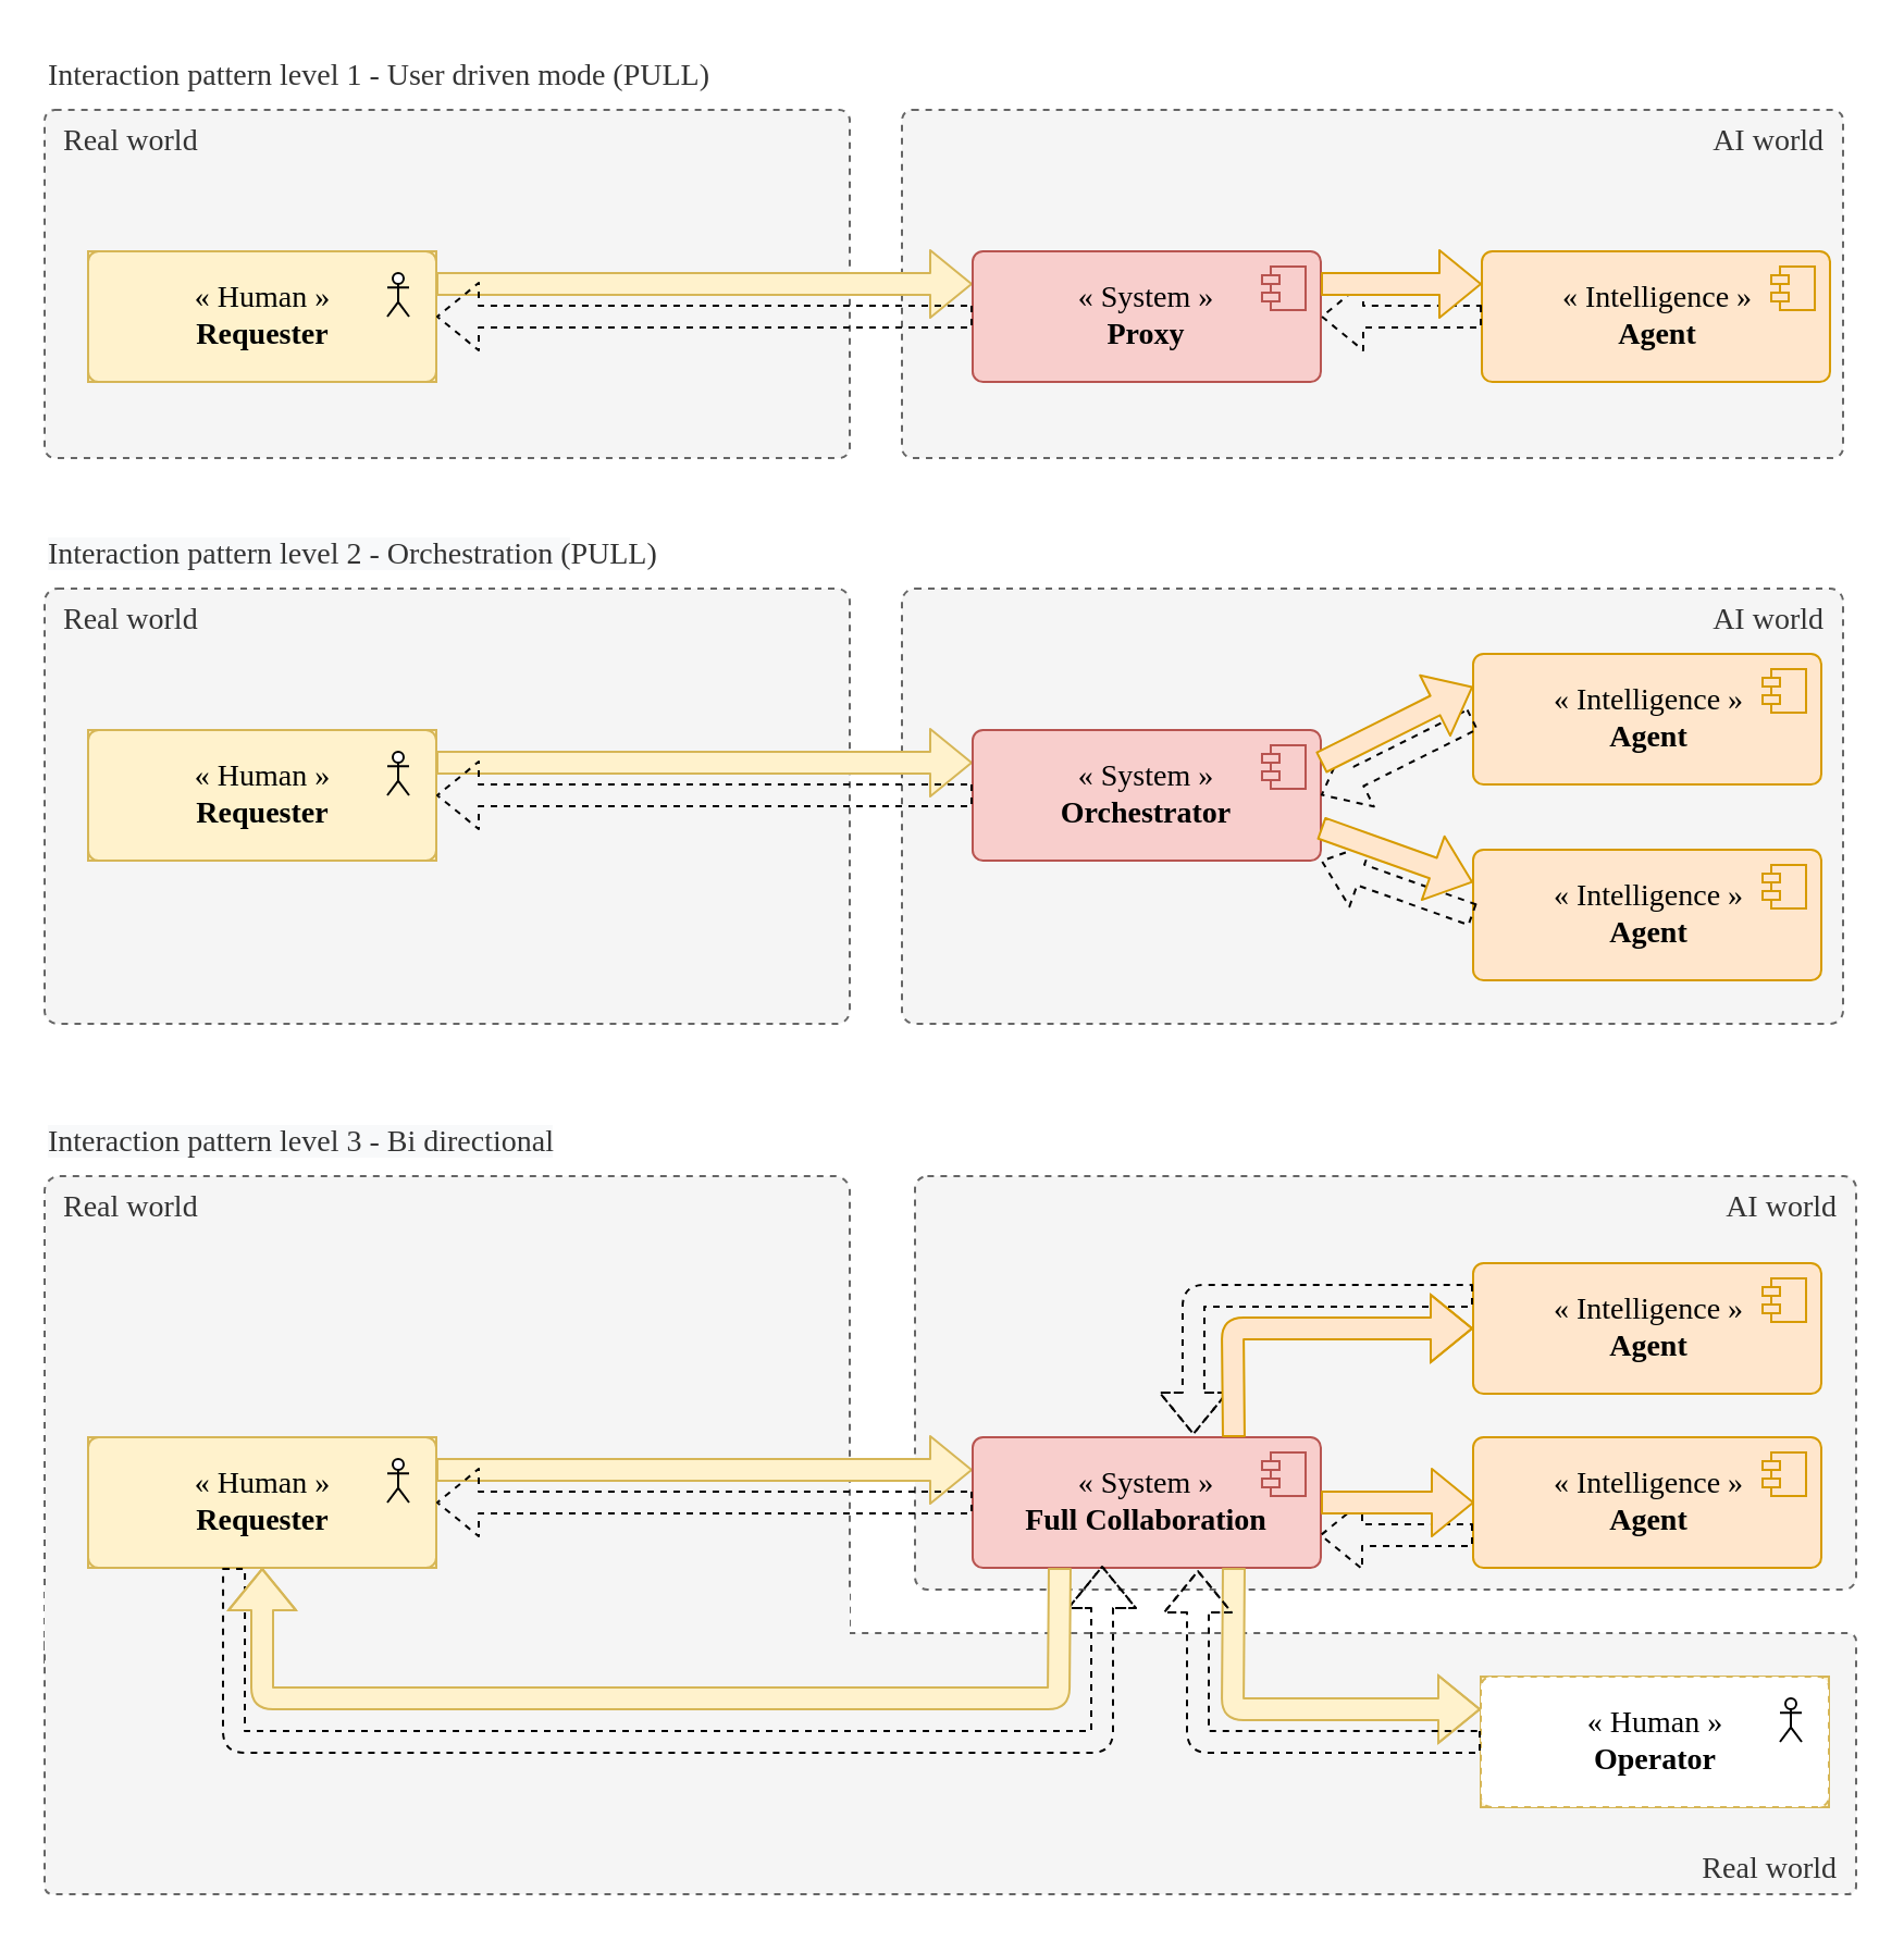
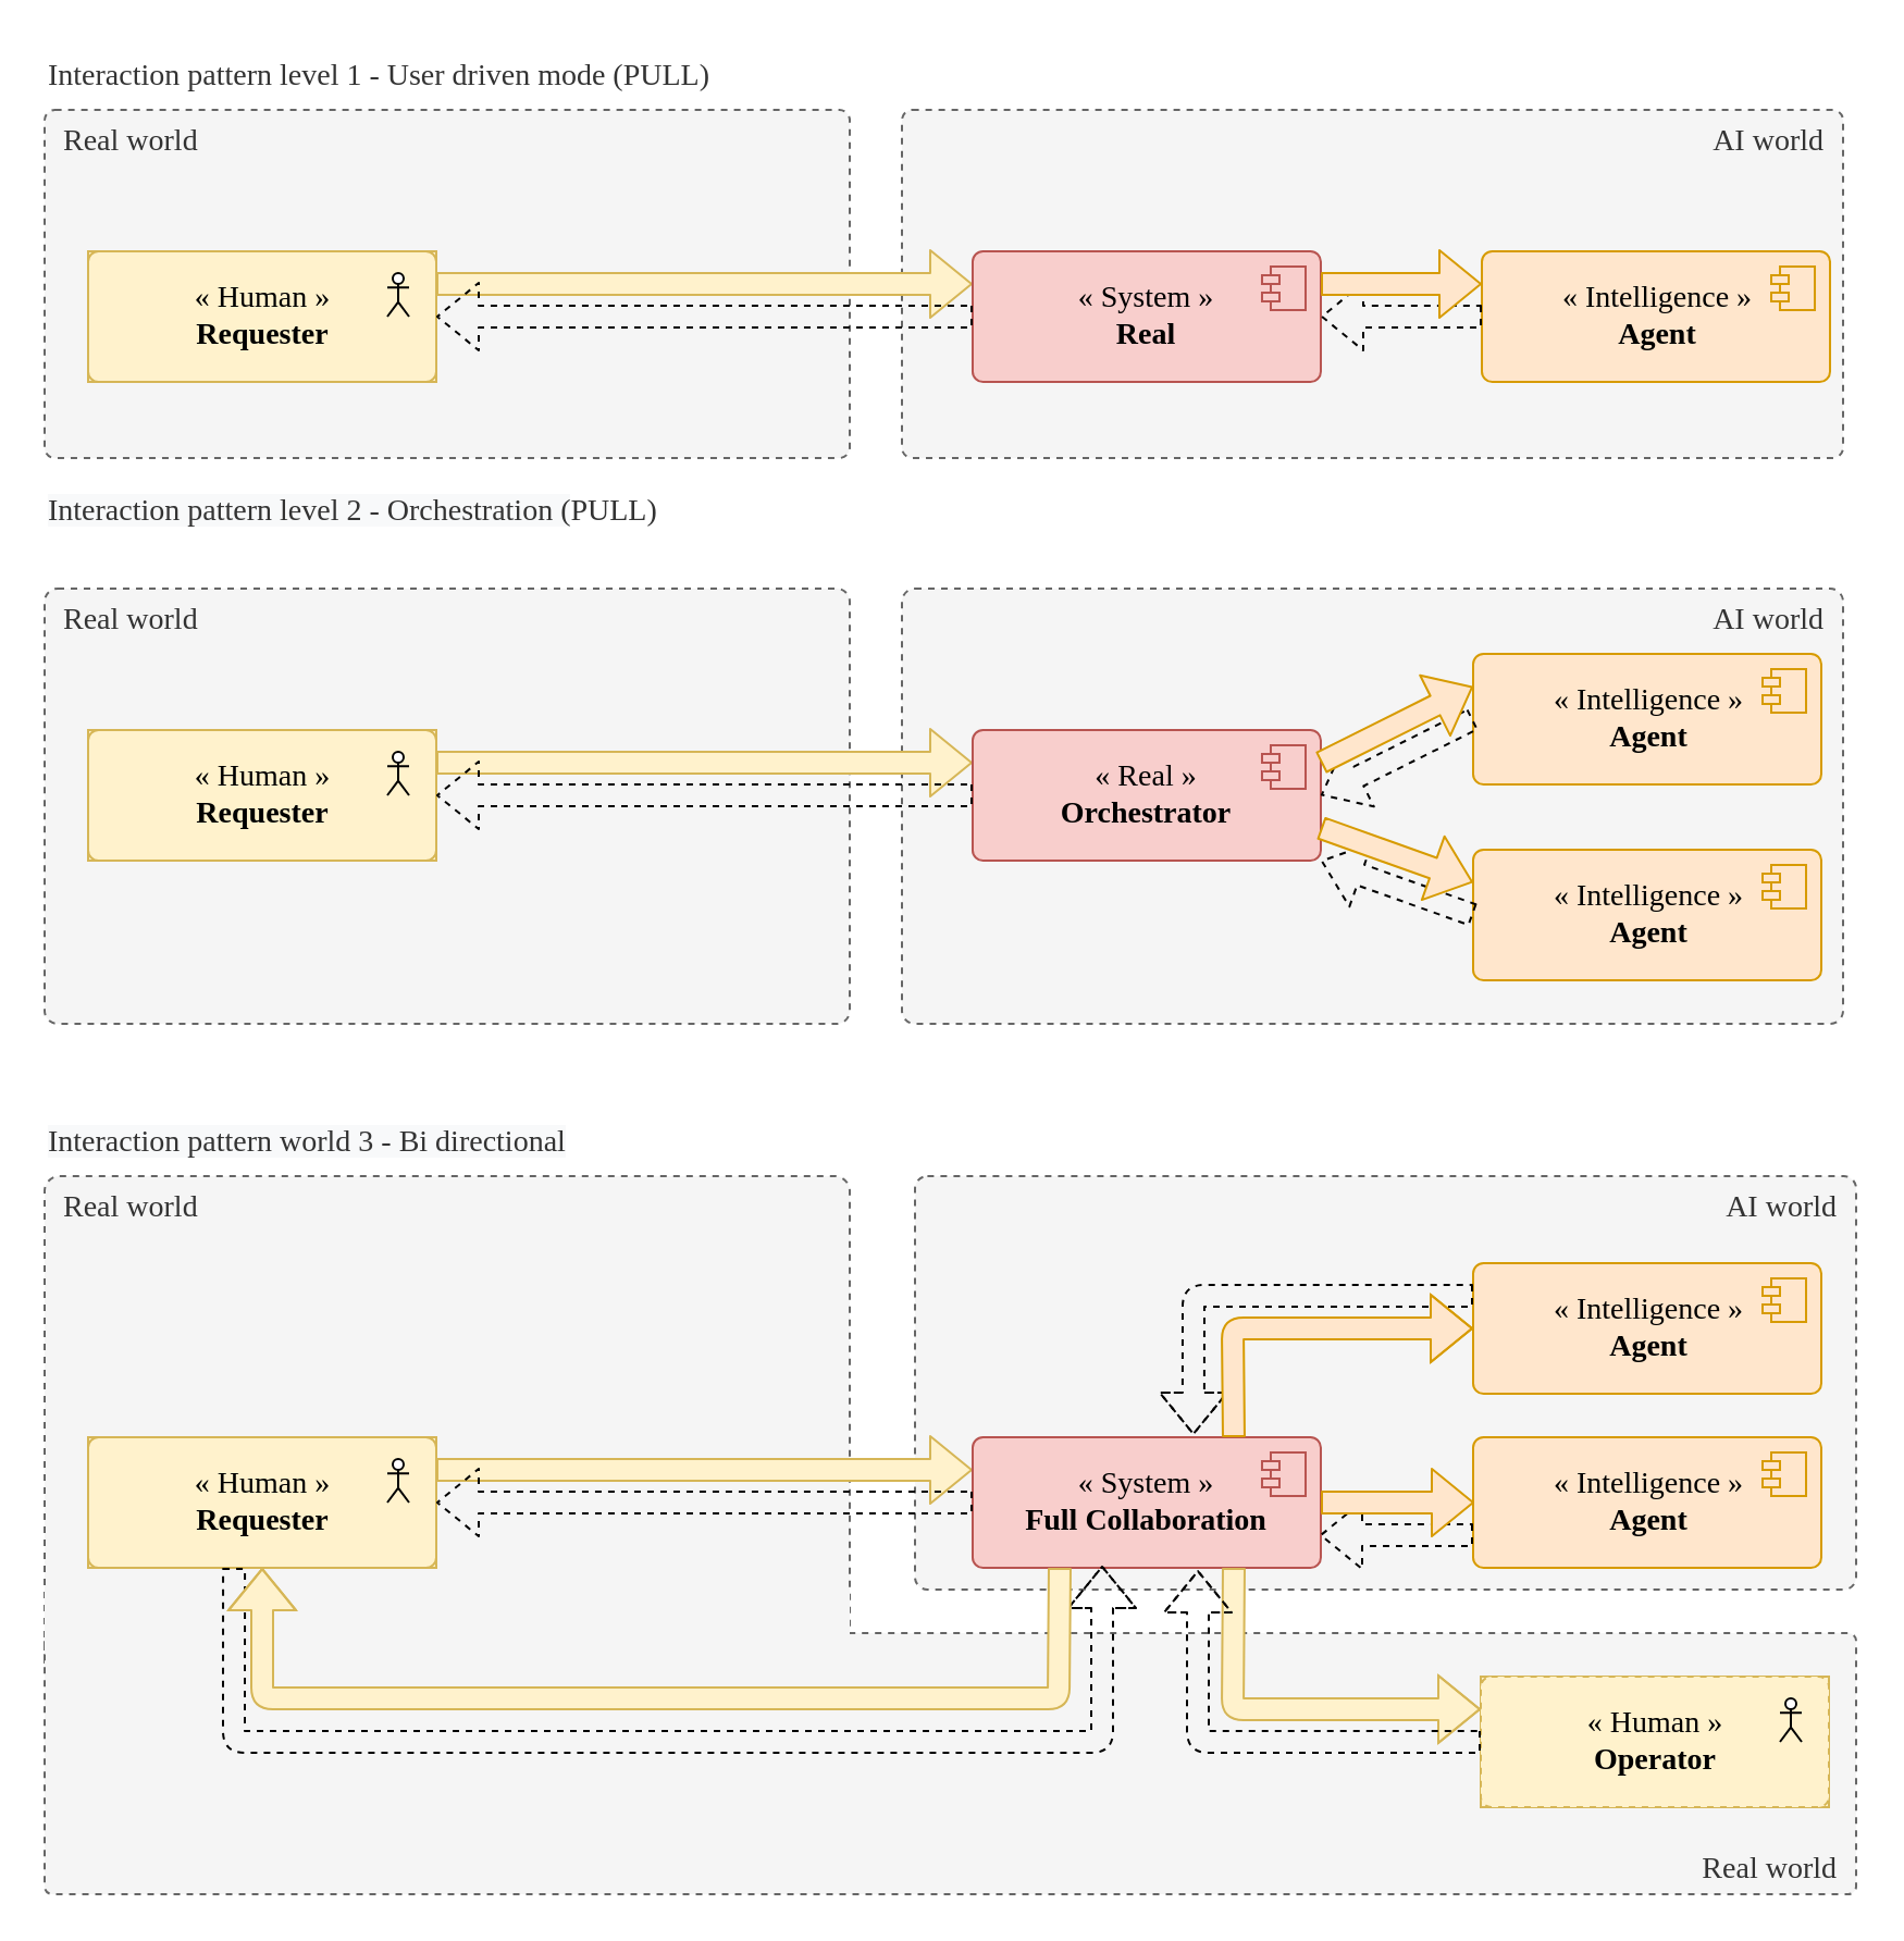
- <mxCell id="52" value="« System »&lt;br style=&quot;font-size: 14px&quot;&gt;&lt;b style=&quot;font-size: 14px&quot;&gt;Proxy&lt;/b&gt;" style="html=1;dropTarget=0;fontSize=14;fontFamily=Cabin;rounded=1;arcSize=8;fontSource=https%3A%2F%2Ffonts.googleapis.com%2Fcss%3Ffamily%3DCabin;fillColor=#f8cecc;strokeColor=#b85450;" vertex="1" parent="1"><mxGeometry x="446.49" y="115" width="160" height="60" as="geometry" /></mxCell>
+ <mxCell id="52" value="« System »&lt;br style=&quot;font-size: 14px&quot;&gt;&lt;b style=&quot;font-size: 14px&quot;&gt;Real&lt;/b&gt;" style="html=1;dropTarget=0;fontSize=14;fontFamily=Cabin;rounded=1;arcSize=8;fontSource=https%3A%2F%2Ffonts.googleapis.com%2Fcss%3Ffamily%3DCabin;fillColor=#f8cecc;strokeColor=#b85450;" vertex="1" parent="1"><mxGeometry x="446.49" y="115" width="160" height="60" as="geometry" /></mxCell>
- <mxCell id="25" value="&lt;span style=&quot;color: rgb(51 , 51 , 51) ; font-family: &amp;#34;lexend&amp;#34; ; font-size: 14px ; font-style: normal ; font-weight: 400 ; letter-spacing: normal ; text-align: right ; text-indent: 0px ; text-transform: none ; word-spacing: 0px ; background-color: rgb(248 , 249 , 250) ; display: inline ; float: none&quot;&gt;Interaction pattern level 2 - Orchestration (&lt;/span&gt;&lt;span style=&quot;color: rgb(51 , 51 , 51) ; font-family: &amp;#34;lexend&amp;#34; ; font-size: 14px ; text-align: right&quot;&gt;PULL)&lt;/span&gt;" style="text;whiteSpace=wrap;html=1;" vertex="1" parent="1"><mxGeometry x="20" y="240" width="480" height="30" as="geometry" /></mxCell>
+ <mxCell id="25" value="&lt;span style=&quot;color: rgb(51 , 51 , 51) ; font-family: &amp;#34;lexend&amp;#34; ; font-size: 14px ; font-style: normal ; font-weight: 400 ; letter-spacing: normal ; text-align: right ; text-indent: 0px ; text-transform: none ; word-spacing: 0px ; background-color: rgb(248 , 249 , 250) ; display: inline ; float: none&quot;&gt;Interaction pattern level 2 - Orchestration (&lt;/span&gt;&lt;span style=&quot;color: rgb(51 , 51 , 51) ; font-family: &amp;#34;lexend&amp;#34; ; font-size: 14px ; text-align: right&quot;&gt;PULL)&lt;/span&gt;" style="text;whiteSpace=wrap;html=1;" vertex="1" parent="1"><mxGeometry x="20" y="220" width="480" height="30" as="geometry" /></mxCell>
- <mxCell id="13" value="« System »&lt;br style=&quot;font-size: 14px&quot;&gt;&lt;b style=&quot;font-size: 14px&quot;&gt;Orchestrator&lt;/b&gt;" style="html=1;dropTarget=0;fontSize=14;fontFamily=Cabin;rounded=1;arcSize=8;fontSource=https%3A%2F%2Ffonts.googleapis.com%2Fcss%3Ffamily%3DCabin;fillColor=#f8cecc;strokeColor=#b85450;" vertex="1" parent="1"><mxGeometry x="446.49" y="335" width="160" height="60" as="geometry" /></mxCell>
+ <mxCell id="13" value="« Real »&lt;br style=&quot;font-size: 14px&quot;&gt;&lt;b style=&quot;font-size: 14px&quot;&gt;Orchestrator&lt;/b&gt;" style="html=1;dropTarget=0;fontSize=14;fontFamily=Cabin;rounded=1;arcSize=8;fontSource=https%3A%2F%2Ffonts.googleapis.com%2Fcss%3Ffamily%3DCabin;fillColor=#f8cecc;strokeColor=#b85450;" vertex="1" parent="1"><mxGeometry x="446.49" y="335" width="160" height="60" as="geometry" /></mxCell>
- <mxCell id="41" value="&lt;span style=&quot;color: rgb(51 , 51 , 51) ; font-family: &amp;#34;lexend&amp;#34; ; font-size: 14px ; font-style: normal ; font-weight: 400 ; letter-spacing: normal ; text-align: right ; text-indent: 0px ; text-transform: none ; word-spacing: 0px ; background-color: rgb(248 , 249 , 250) ; display: inline ; float: none&quot;&gt;Interaction pattern level 3 - Bi directional&lt;/span&gt;" style="text;whiteSpace=wrap;html=1;" vertex="1" parent="1"><mxGeometry x="20" y="510" width="480" height="30" as="geometry" /></mxCell>
+ <mxCell id="41" value="&lt;span style=&quot;color: rgb(51 , 51 , 51) ; font-family: &amp;#34;lexend&amp;#34; ; font-size: 14px ; font-style: normal ; font-weight: 400 ; letter-spacing: normal ; text-align: right ; text-indent: 0px ; text-transform: none ; word-spacing: 0px ; background-color: rgb(248 , 249 , 250) ; display: inline ; float: none&quot;&gt;Interaction pattern world 3 - Bi directional&lt;/span&gt;" style="text;whiteSpace=wrap;html=1;" vertex="1" parent="1"><mxGeometry x="20" y="510" width="480" height="30" as="geometry" /></mxCell>
- <mxCell id="8" value="« Human »&lt;br style=&quot;font-size: 14px&quot;&gt;&lt;b style=&quot;font-size: 14px&quot;&gt;Operator&lt;/b&gt;" style="html=1;dropTarget=0;fontSize=14;fontFamily=Cabin;rounded=1;arcSize=8;fontSource=https%3A%2F%2Ffonts.googleapis.com%2Fcss%3Ffamily%3DCabin;dashed=1;fillColor=#ffffff;strokeColor=#d6b656;" vertex="1" parent="7"><mxGeometry width="160" height="60" as="geometry" /></mxCell>
+ <mxCell id="8" value="« Human »&lt;br style=&quot;font-size: 14px&quot;&gt;&lt;b style=&quot;font-size: 14px&quot;&gt;Operator&lt;/b&gt;" style="html=1;dropTarget=0;fontSize=14;fontFamily=Cabin;rounded=1;arcSize=8;fontSource=https%3A%2F%2Ffonts.googleapis.com%2Fcss%3Ffamily%3DCabin;dashed=1;fillColor=#fff2cc;strokeColor=#d6b656;" vertex="1" parent="7"><mxGeometry width="160" height="60" as="geometry" /></mxCell>
